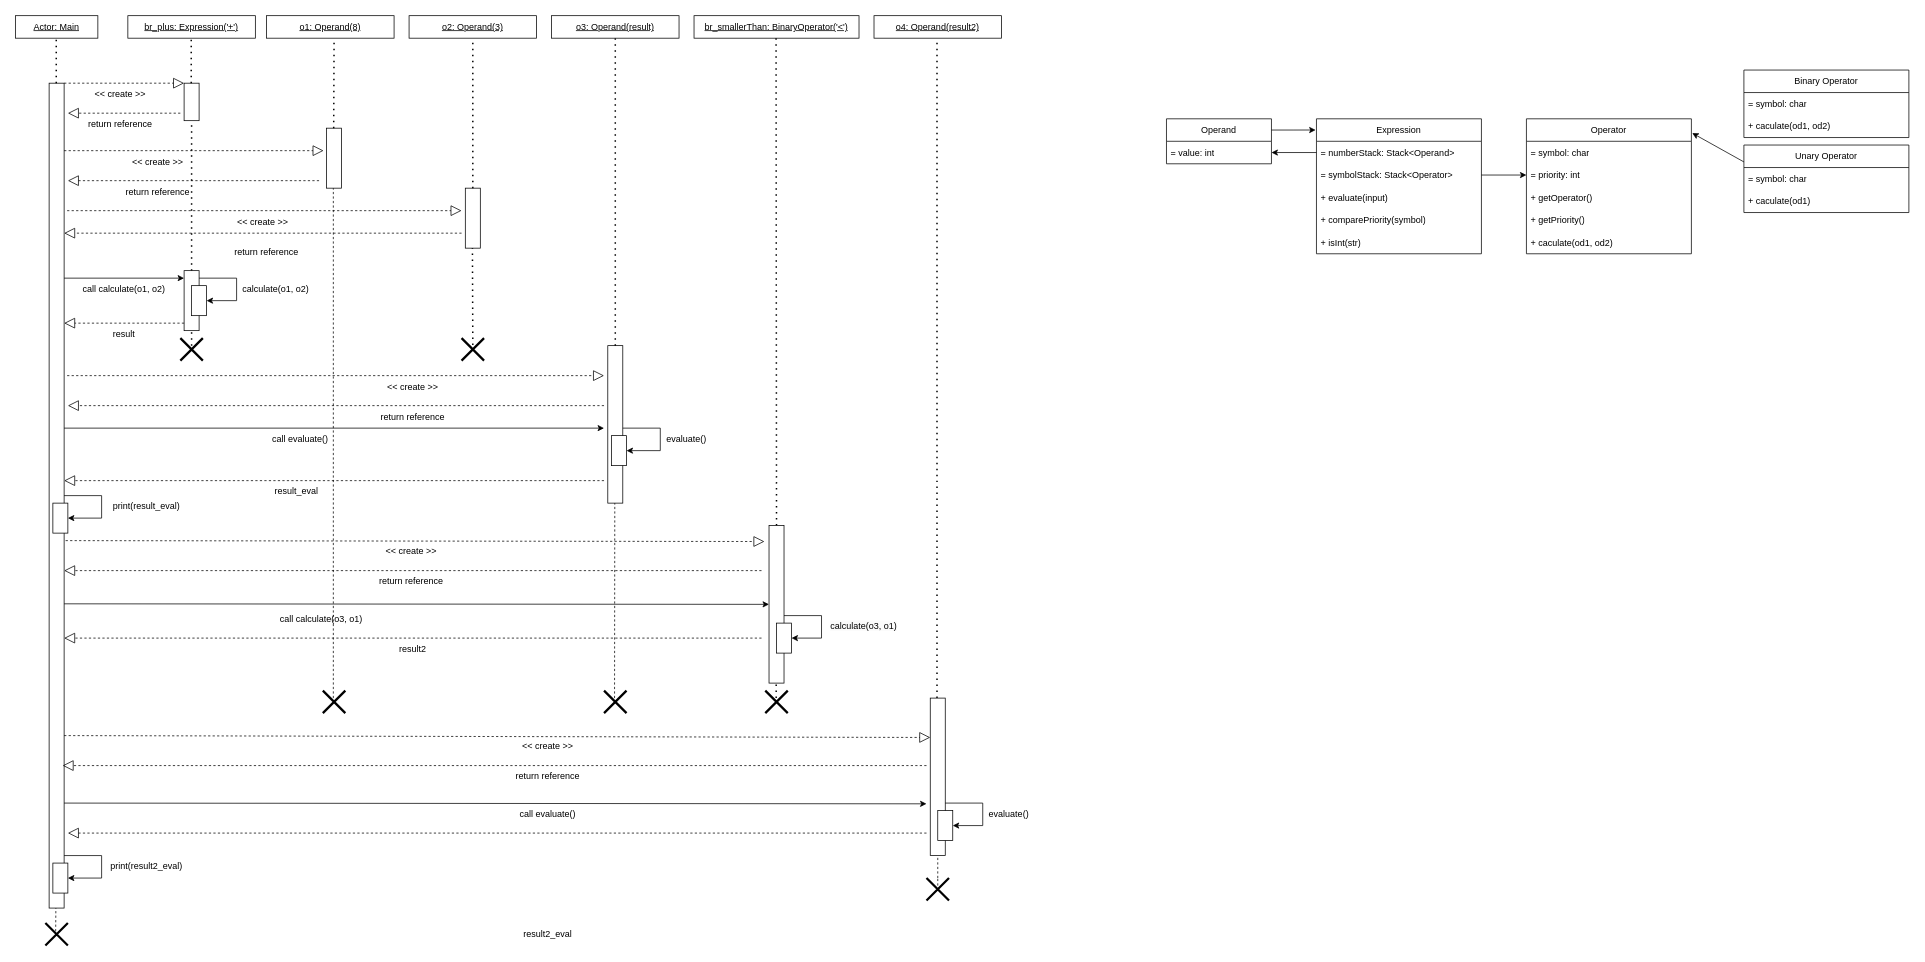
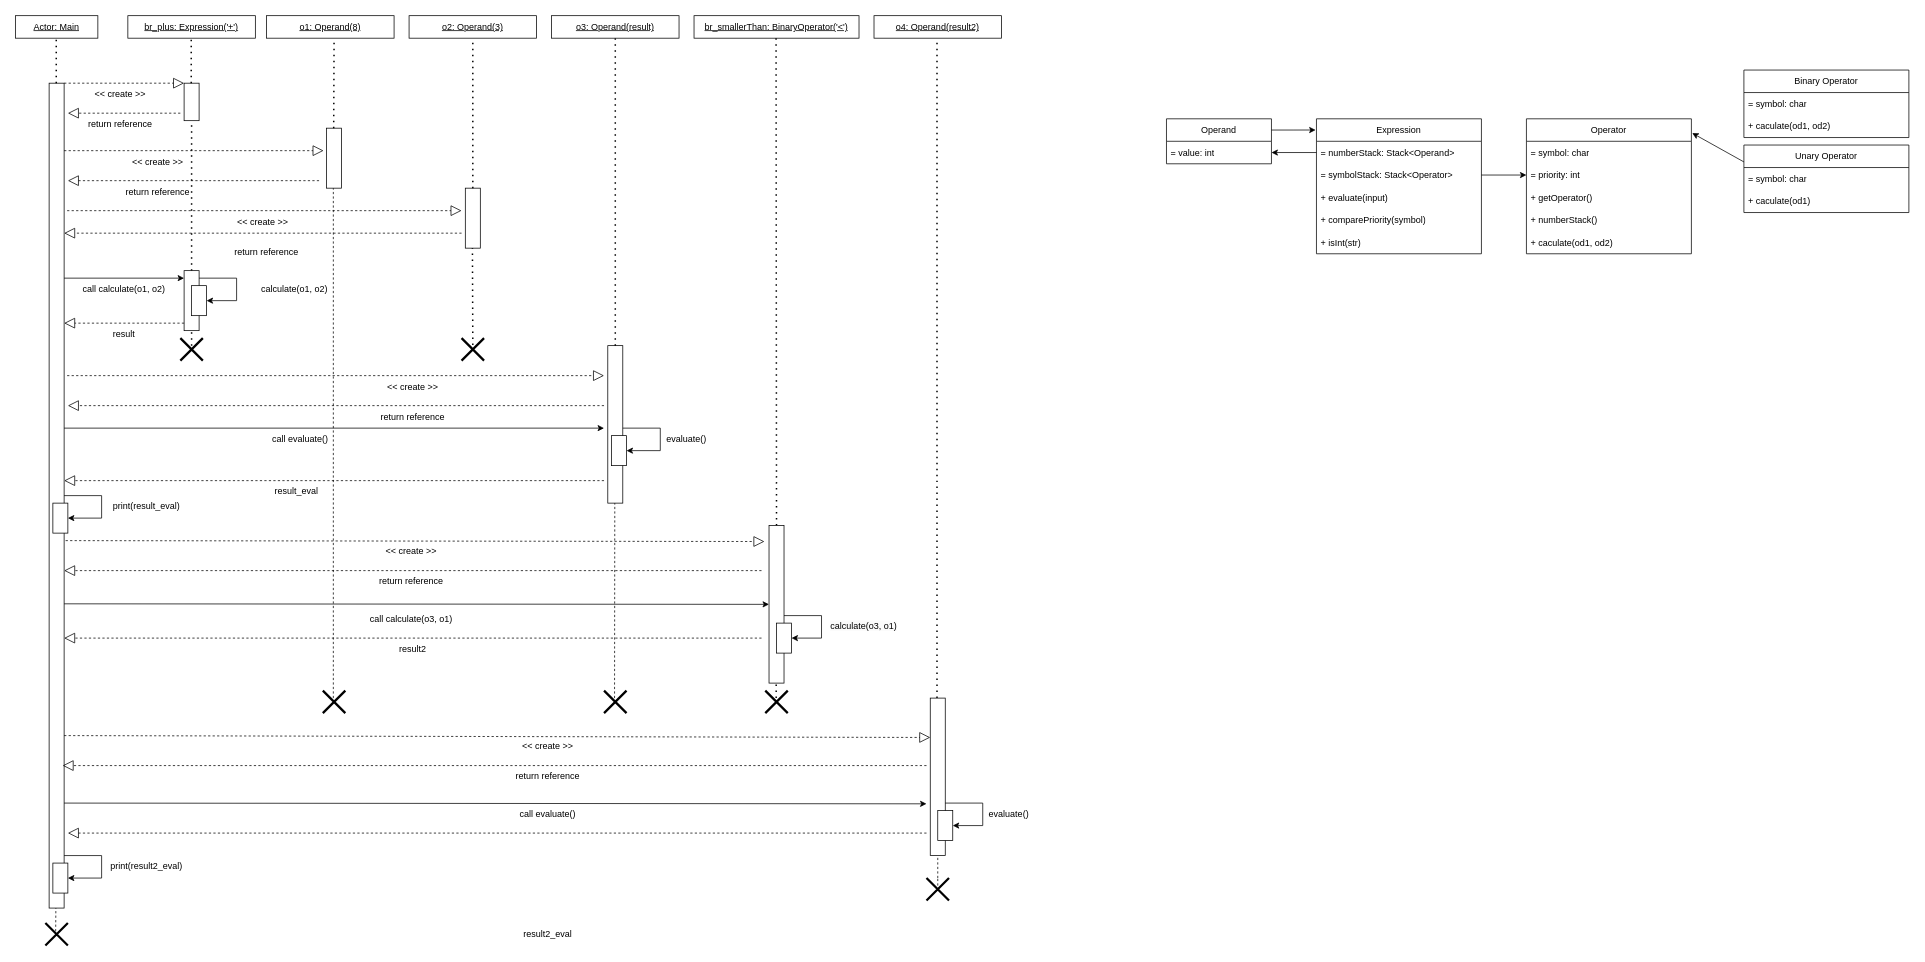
- <mxCell id="61" value="+&amp;nbsp;getPriority()" style="text;strokeColor=none;fillColor=none;align=left;verticalAlign=middle;spacingLeft=4;spacingRight=4;overflow=hidden;points=[[0,0.5],[1,0.5]];portConstraint=eastwest;rotatable=0;whiteSpace=wrap;html=1;" parent="57" vertex="1"><mxGeometry y="120" width="220" height="30" as="geometry" /></mxCell>
+ <mxCell id="61" value="+&amp;nbsp;numberStack()" style="text;strokeColor=none;fillColor=none;align=left;verticalAlign=middle;spacingLeft=4;spacingRight=4;overflow=hidden;points=[[0,0.5],[1,0.5]];portConstraint=eastwest;rotatable=0;whiteSpace=wrap;html=1;" parent="57" vertex="1"><mxGeometry y="120" width="220" height="30" as="geometry" /></mxCell>
- <mxCell id="78" value="calculate(o1, o2)" style="text;html=1;align=center;verticalAlign=middle;whiteSpace=wrap;rounded=0;" parent="1" vertex="1"><mxGeometry x="310" y="370" width="115" height="30" as="geometry" /></mxCell>
+ <mxCell id="78" value="calculate(o1, o2)" style="text;html=1;align=center;verticalAlign=middle;whiteSpace=wrap;rounded=0;" parent="1" vertex="1"><mxGeometry x="335" y="370" width="115" height="30" as="geometry" /></mxCell>
- <mxCell id="84" value="call calculate(o3, o1)" style="text;html=1;align=center;verticalAlign=middle;whiteSpace=wrap;rounded=0;" parent="1" vertex="1"><mxGeometry x="368" y="810" width="120" height="30" as="geometry" /></mxCell>
+ <mxCell id="84" value="call calculate(o3, o1)" style="text;html=1;align=center;verticalAlign=middle;whiteSpace=wrap;rounded=0;" parent="1" vertex="1"><mxGeometry x="488" y="810" width="120" height="30" as="geometry" /></mxCell>
